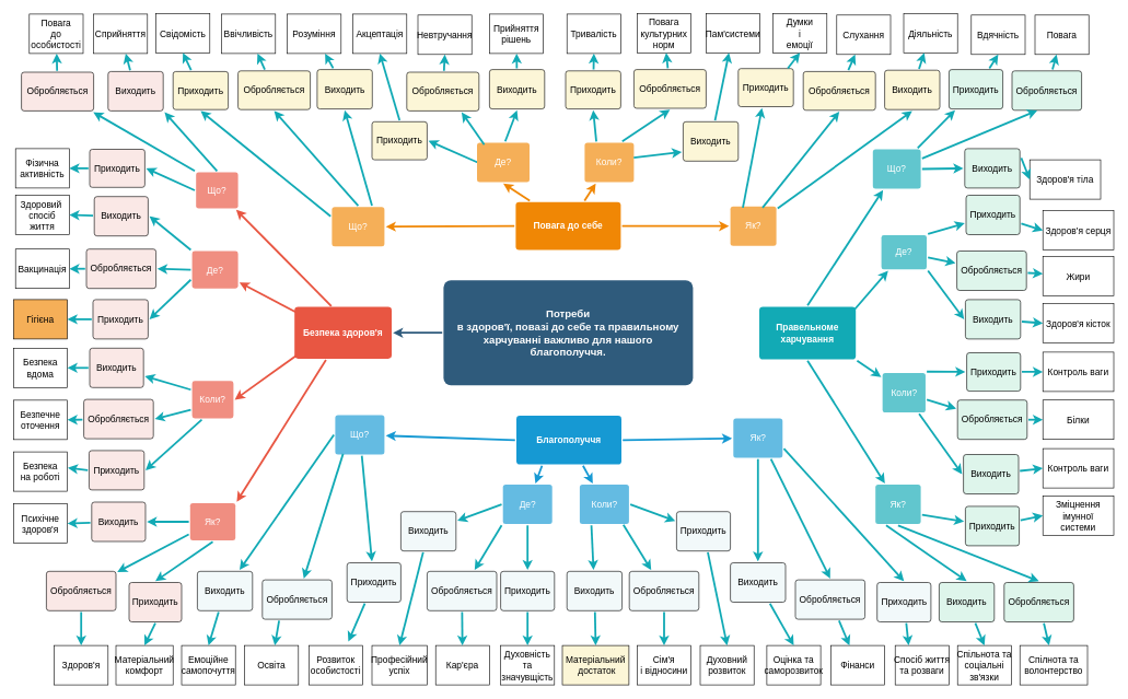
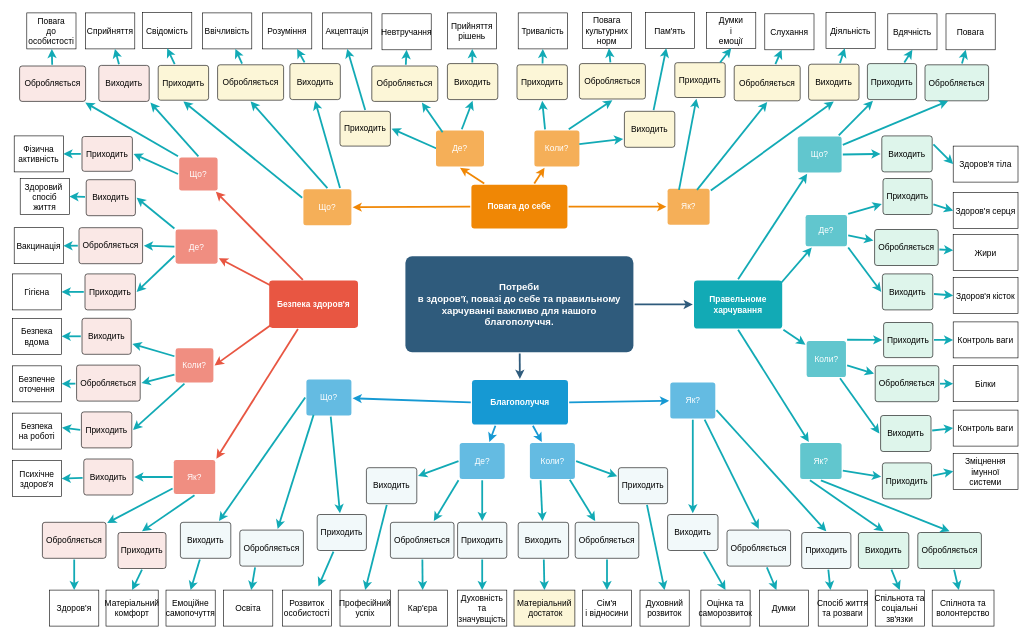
- <mxCell id="212" value="Пам'системи" style="fontFamily=Helvetica;fontSize=14;" parent="1" vertex="1"><mxGeometry x="1075" y="20" width="82" height="60" as="geometry" /></mxCell>
+ <mxCell id="212" value="Пам'ять" style="fontFamily=Helvetica;fontSize=14;" parent="1" vertex="1"><mxGeometry x="1075" y="20" width="82" height="60" as="geometry" /></mxCell>
- <mxCell id="49" value="Здоров'я тіла" style="fontFamily=Helvetica;fontSize=14;" parent="1" vertex="1"><mxGeometry x="1568" y="243" width="108" height="60" as="geometry" /></mxCell>
+ <mxCell id="49" value="Здоров'я тіла" style="fontFamily=Helvetica;fontSize=14;" parent="1" vertex="1"><mxGeometry x="1588" y="243" width="108" height="60" as="geometry" /></mxCell>
- <mxCell id="90" value="Здоровий &#10;спосіб &#10;життя" style="fontFamily=Helvetica;fontSize=14;" parent="1" vertex="1"><mxGeometry x="23" y="297" width="82" height="60" as="geometry" /></mxCell>
+ <mxCell id="90" value="Здоровий &#10;спосіб &#10;життя" style="fontFamily=Helvetica;fontSize=14;" parent="1" vertex="1"><mxGeometry x="33" y="297" width="82" height="60" as="geometry" /></mxCell>
- <mxCell id="93" value="Гігієна" style="fontFamily=Helvetica;fontSize=14;fillColor=#f5af58;" parent="1" vertex="1"><mxGeometry x="20" y="456" width="82" height="60" as="geometry" /></mxCell>
+ <mxCell id="93" value="Гігієна" style="fontFamily=Helvetica;fontSize=14;" parent="1" vertex="1"><mxGeometry x="20" y="456" width="82" height="60" as="geometry" /></mxCell>
- <mxCell id="4" value="" style="edgeStyle=none;rounded=0;jumpStyle=none;html=1;shadow=0;labelBackgroundColor=none;startArrow=none;startFill=0;endArrow=classic;endFill=1;jettySize=auto;orthogonalLoop=1;strokeColor=#2F5B7C;strokeWidth=3;fontFamily=Helvetica;fontSize=16;fontColor=#23445D;spacing=5;" parent="1" source="5" target="6" edge="1"><mxGeometry relative="1" as="geometry" /></mxCell>
+ <mxCell id="2" value="" style="edgeStyle=none;rounded=0;jumpStyle=none;html=1;shadow=0;labelBackgroundColor=none;startArrow=none;startFill=0;endArrow=classic;endFill=1;jettySize=auto;orthogonalLoop=1;strokeColor=#2F5B7C;strokeWidth=3;fontFamily=Helvetica;fontSize=16;fontColor=#23445D;spacing=5;" parent="1" source="5" target="9" edge="1"><mxGeometry relative="1" as="geometry" /></mxCell>
+ <mxCell id="3" value="" style="edgeStyle=none;rounded=0;jumpStyle=none;html=1;shadow=0;labelBackgroundColor=none;startArrow=none;startFill=0;endArrow=classic;endFill=1;jettySize=auto;orthogonalLoop=1;strokeColor=#2F5B7C;strokeWidth=3;fontFamily=Helvetica;fontSize=16;fontColor=#23445D;spacing=5;" parent="1" source="5" target="7" edge="1"><mxGeometry relative="1" as="geometry" /></mxCell>
- <mxCell id="143" value="Фінанси" style="fontFamily=Helvetica;fontSize=14;" parent="1" vertex="1"><mxGeometry x="1265" y="983" width="82" height="60" as="geometry" /></mxCell>
+ <mxCell id="143" value="Думки" style="fontFamily=Helvetica;fontSize=14;" parent="1" vertex="1"><mxGeometry x="1265" y="983" width="82" height="60" as="geometry" /></mxCell>
